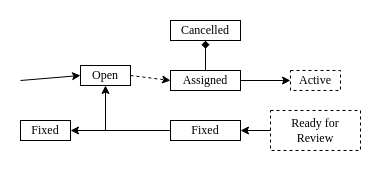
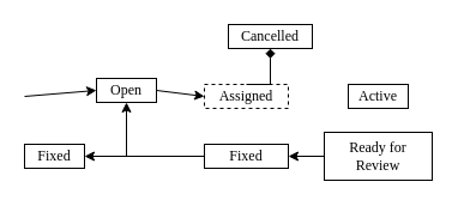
- <mxCell id="9" value="Cancelled" style="rounded=0;whiteSpace=wrap;html=1;shadow=0;comic=0;strokeWidth=1;fillColor=none;fontFamily=Verdana;fontSize=12;align=center;" parent="1" vertex="1"><mxGeometry x="170" y="20" width="70" height="20" as="geometry" /></mxCell>
+ <mxCell id="9" value="Cancelled" style="rounded=0;whiteSpace=wrap;html=1;shadow=0;comic=0;strokeWidth=1;fillColor=none;fontFamily=Verdana;fontSize=12;align=center;" parent="1" vertex="1"><mxGeometry x="190" y="20" width="70" height="20" as="geometry" /></mxCell>
- <mxCell id="2" style="edgeStyle=none;rounded=0;html=1;exitX=1;exitY=0.5;entryX=0;entryY=0.5;shadow=0;startArrow=none;startFill=0;endArrow=classic;endFill=1;jettySize=auto;orthogonalLoop=1;strokeColor=#000000;strokeWidth=1;fontFamily=Verdana;fontSize=12;align=center;dashed=1;" parent="1" source="3" target="5" edge="1"><mxGeometry relative="1" as="geometry" /></mxCell>
+ <mxCell id="2" style="edgeStyle=none;rounded=0;html=1;exitX=1;exitY=0.5;entryX=0;entryY=0.5;shadow=0;startArrow=none;startFill=0;endArrow=classic;endFill=1;jettySize=auto;orthogonalLoop=1;strokeColor=#000000;strokeWidth=1;fontFamily=Verdana;fontSize=12;align=center;" parent="1" source="3" target="5" edge="1"><mxGeometry relative="1" as="geometry" /></mxCell>
- <mxCell id="5" value="Assigned" style="rounded=0;whiteSpace=wrap;html=1;shadow=0;comic=0;strokeWidth=1;fillColor=none;fontFamily=Verdana;fontSize=12;align=center;" parent="1" vertex="1"><mxGeometry x="170" y="70" width="70" height="20" as="geometry" /></mxCell>
+ <mxCell id="5" value="Assigned" style="rounded=0;whiteSpace=wrap;html=1;shadow=0;comic=0;strokeWidth=1;fillColor=none;fontFamily=Verdana;fontSize=12;align=center;dashed=1;" parent="1" vertex="1"><mxGeometry x="170" y="70" width="70" height="20" as="geometry" /></mxCell>
- <mxCell id="4" style="edgeStyle=none;rounded=0;html=1;exitX=1;exitY=0.5;entryX=0;entryY=0.5;shadow=0;startArrow=none;startFill=0;endArrow=classic;endFill=1;jettySize=auto;orthogonalLoop=1;strokeColor=#000000;strokeWidth=1;fontFamily=Verdana;fontSize=12;align=center;" parent="1" source="5" target="8" edge="1"><mxGeometry relative="1" as="geometry" /></mxCell>
- <mxCell id="8" value="Active" style="rounded=0;whiteSpace=wrap;html=1;shadow=0;comic=0;strokeWidth=1;fillColor=none;fontFamily=Verdana;fontSize=12;align=center;dashed=1;" parent="1" vertex="1"><mxGeometry x="290" y="70" width="50" height="20" as="geometry" /></mxCell>
+ <mxCell id="8" value="Active" style="rounded=0;whiteSpace=wrap;html=1;shadow=0;comic=0;strokeWidth=1;fillColor=none;fontFamily=Verdana;fontSize=12;align=center;" parent="1" vertex="1"><mxGeometry x="290" y="70" width="50" height="20" as="geometry" /></mxCell>
- <mxCell id="14" value="Ready for&lt;br&gt;Review" style="rounded=0;whiteSpace=wrap;html=1;shadow=0;comic=0;strokeWidth=1;fillColor=none;fontFamily=Verdana;fontSize=12;align=center;dashed=1;" vertex="1" parent="1"><mxGeometry x="270" y="110" width="90" height="40" as="geometry" /></mxCell>
+ <mxCell id="14" value="Ready for&lt;br&gt;Review" style="rounded=0;whiteSpace=wrap;html=1;shadow=0;comic=0;strokeWidth=1;fillColor=none;fontFamily=Verdana;fontSize=12;align=center;" vertex="1" parent="1"><mxGeometry x="270" y="110" width="90" height="40" as="geometry" /></mxCell>
